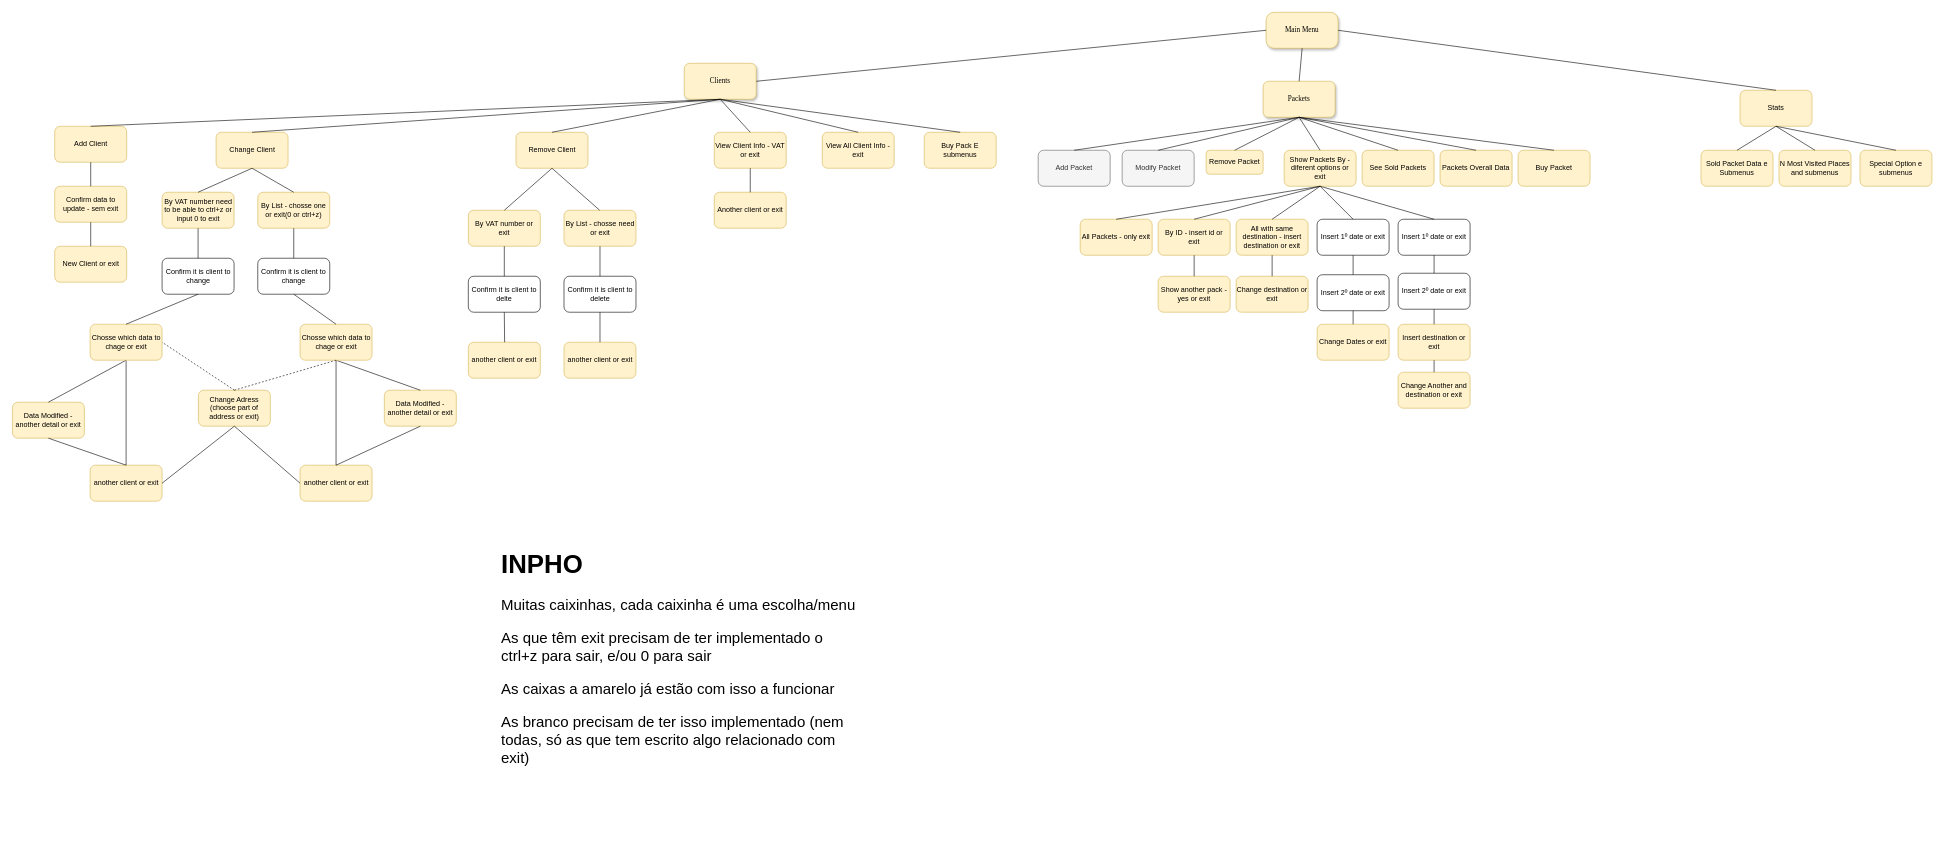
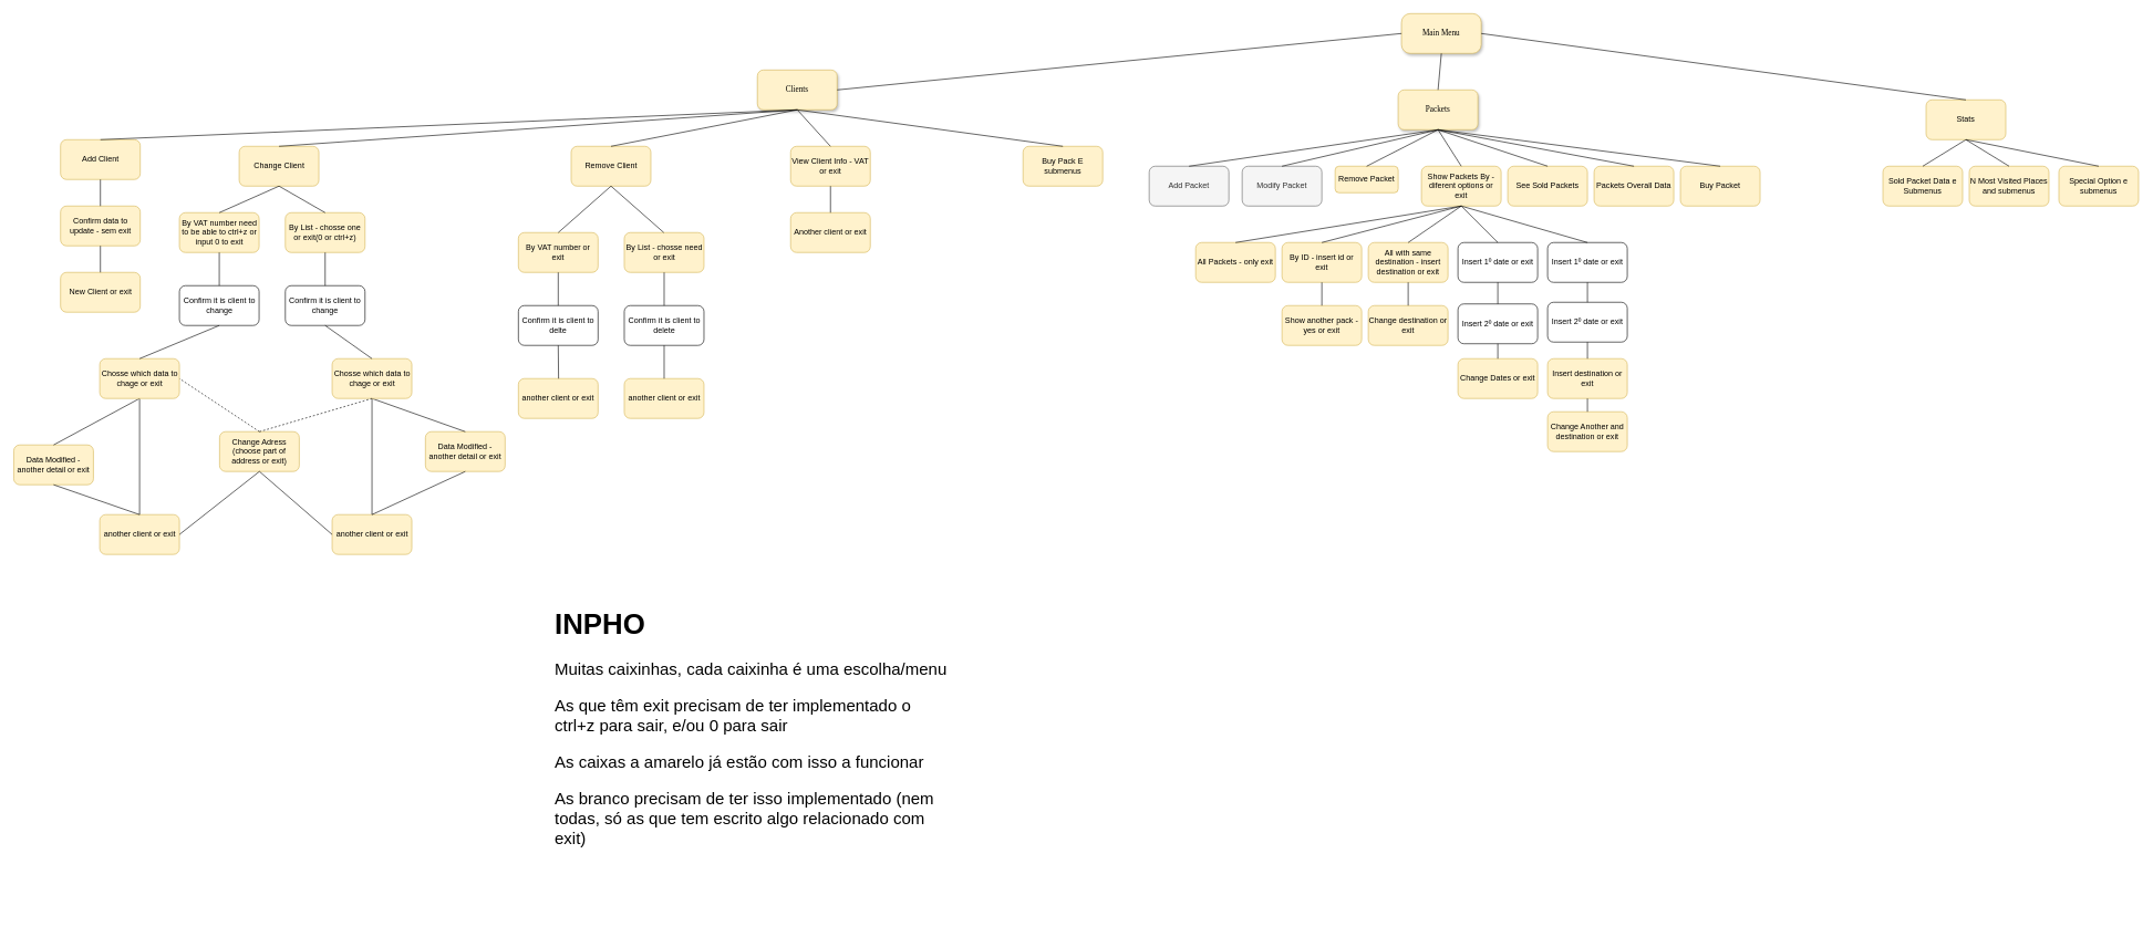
- <mxCell id="14" value="" style="endArrow=none;html=1;exitX=0.5;exitY=0;exitDx=0;exitDy=0;entryX=0.5;entryY=1;entryDx=0;entryDy=0;" parent="1" source="9" target="3" edge="1"><mxGeometry width="50" height="50" relative="1" as="geometry"><mxPoint x="430" y="420" as="sourcePoint" /><mxPoint x="480" y="370" as="targetPoint" /></mxGeometry></mxCell>
- <mxCell id="9" value="View All Client Info - exit" style="rounded=1;whiteSpace=wrap;html=1;fillColor=#fff2cc;strokeColor=#d6b656;" parent="1" vertex="1"><mxGeometry x="1370" y="220" width="120" height="60" as="geometry" /></mxCell>
